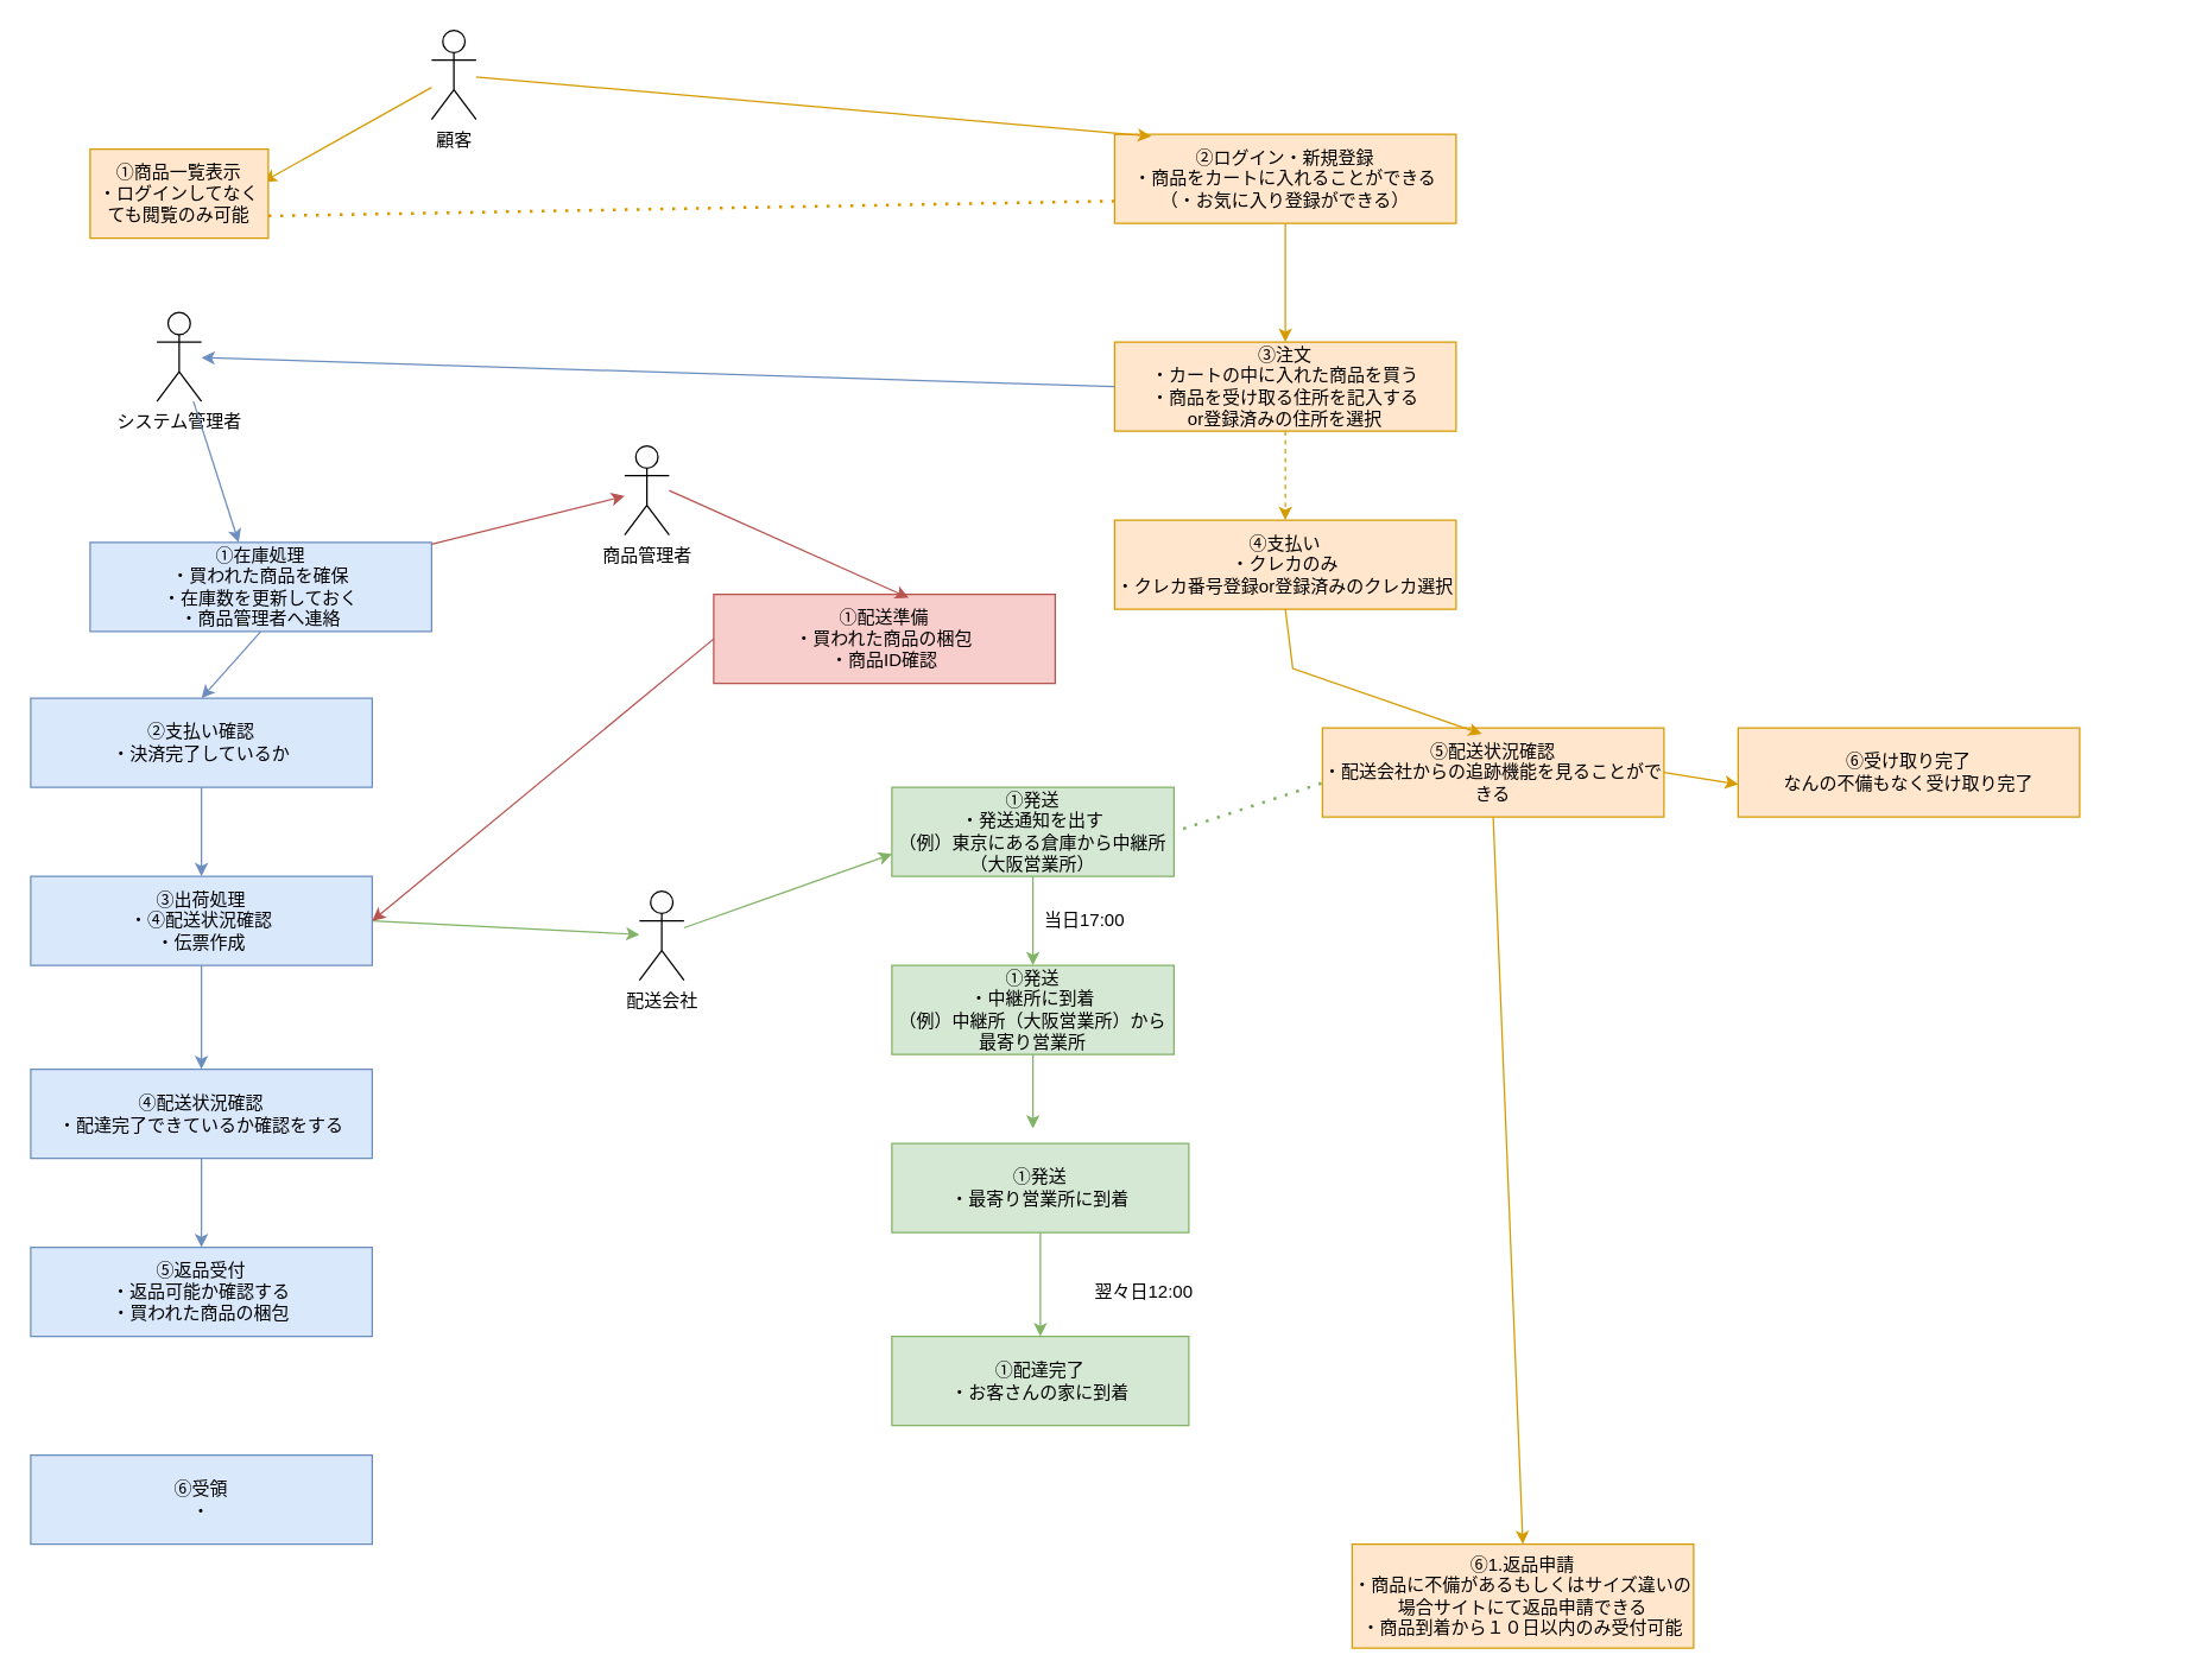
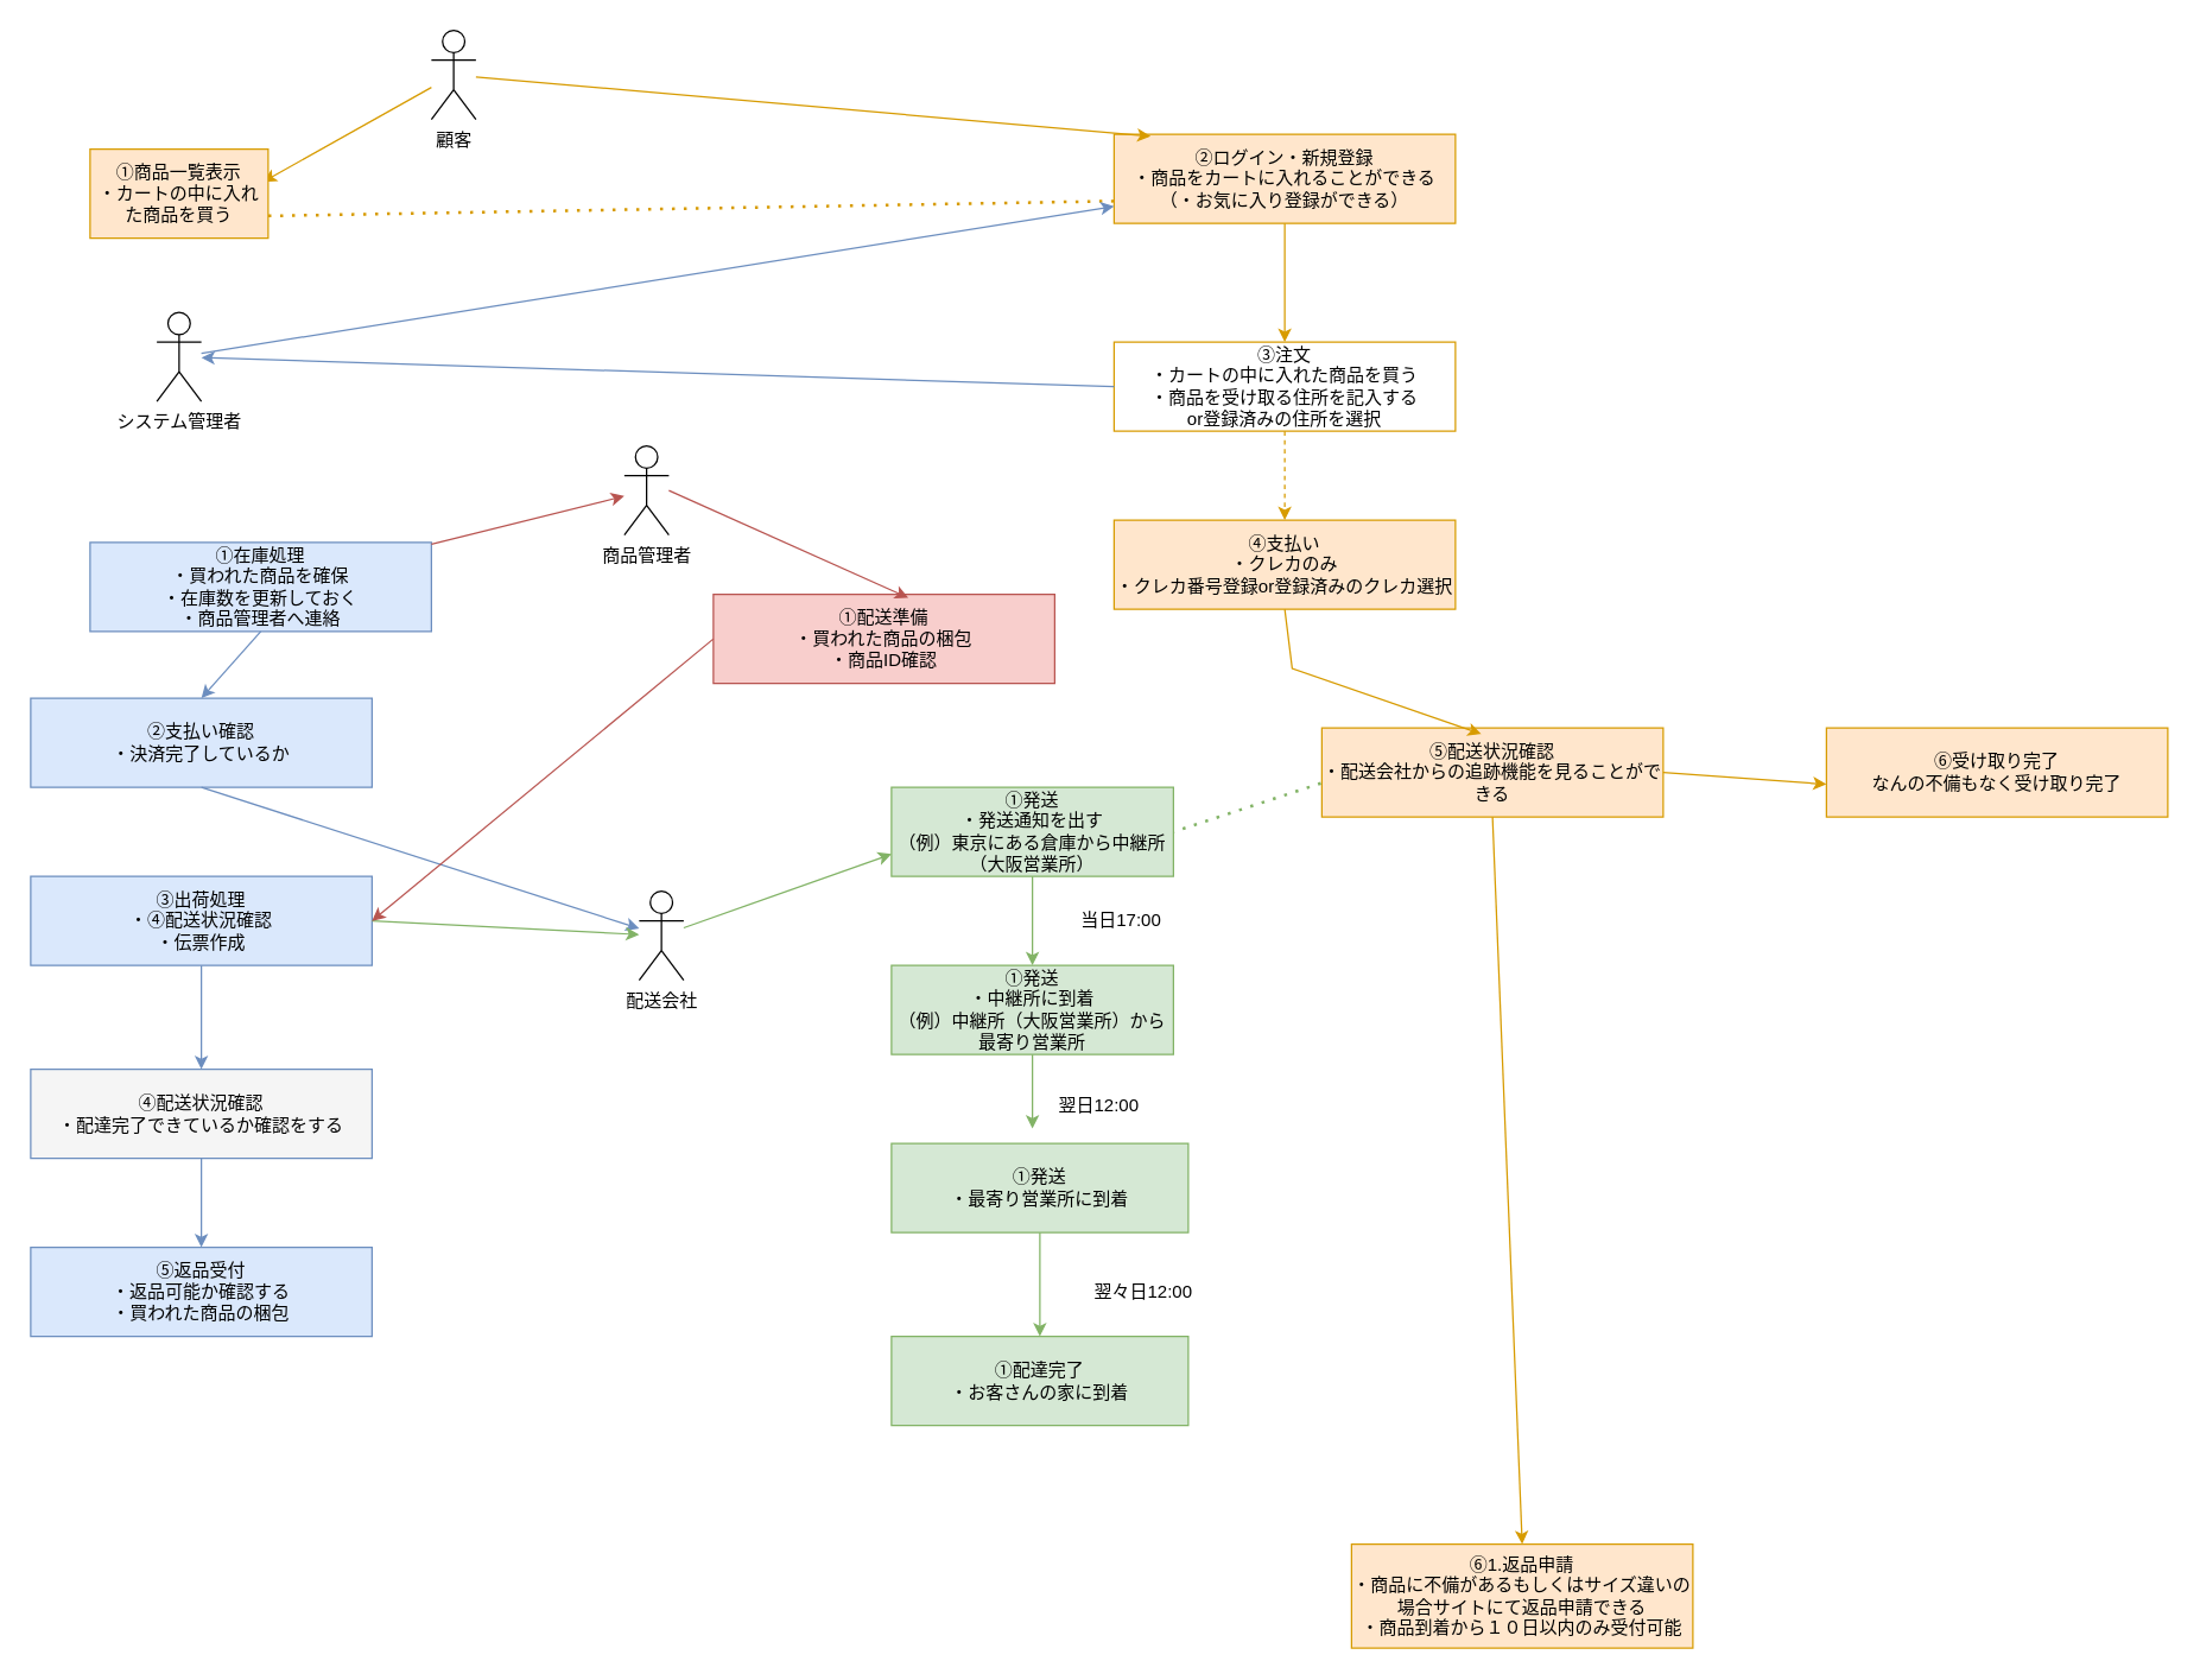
- <mxCell id="4" value="&lt;font style=&quot;vertical-align: inherit;&quot; dir=&quot;auto&quot;&gt;&lt;font style=&quot;vertical-align: inherit;&quot; dir=&quot;auto&quot;&gt;&lt;font style=&quot;vertical-align: inherit;&quot; dir=&quot;auto&quot;&gt;&lt;font style=&quot;vertical-align: inherit;&quot; dir=&quot;auto&quot;&gt;①商品一覧表示&lt;/font&gt;&lt;/font&gt;&lt;/font&gt;&lt;/font&gt;&lt;div&gt;&lt;font style=&quot;vertical-align: inherit;&quot; dir=&quot;auto&quot;&gt;&lt;font style=&quot;vertical-align: inherit;&quot; dir=&quot;auto&quot;&gt;&lt;font style=&quot;vertical-align: inherit;&quot; dir=&quot;auto&quot;&gt;&lt;font style=&quot;vertical-align: inherit;&quot; dir=&quot;auto&quot;&gt;&lt;font style=&quot;vertical-align: inherit;&quot; dir=&quot;auto&quot;&gt;&lt;font style=&quot;vertical-align: inherit;&quot; dir=&quot;auto&quot;&gt;・ログインしてなくても閲覧のみ可能&lt;/font&gt;&lt;/font&gt;&lt;/font&gt;&lt;/font&gt;&lt;/font&gt;&lt;/font&gt;&lt;/div&gt;" style="rounded=0;whiteSpace=wrap;html=1;fillColor=#ffe6cc;strokeColor=#d79b00;" parent="1" vertex="1"><mxGeometry x="60" y="100" width="120" height="60" as="geometry" /></mxCell>
+ <mxCell id="4" value="&lt;font style=&quot;vertical-align: inherit;&quot; dir=&quot;auto&quot;&gt;&lt;font style=&quot;vertical-align: inherit;&quot; dir=&quot;auto&quot;&gt;&lt;font style=&quot;vertical-align: inherit;&quot; dir=&quot;auto&quot;&gt;&lt;font style=&quot;vertical-align: inherit;&quot; dir=&quot;auto&quot;&gt;①商品一覧表示&lt;/font&gt;&lt;/font&gt;&lt;/font&gt;&lt;/font&gt;&lt;div&gt;&lt;font style=&quot;vertical-align: inherit;&quot; dir=&quot;auto&quot;&gt;&lt;font style=&quot;vertical-align: inherit;&quot; dir=&quot;auto&quot;&gt;&lt;font style=&quot;vertical-align: inherit;&quot; dir=&quot;auto&quot;&gt;&lt;font style=&quot;vertical-align: inherit;&quot; dir=&quot;auto&quot;&gt;&lt;font style=&quot;vertical-align: inherit;&quot; dir=&quot;auto&quot;&gt;&lt;font style=&quot;vertical-align: inherit;&quot; dir=&quot;auto&quot;&gt;・カートの中に入れた商品を買う&lt;/font&gt;&lt;/font&gt;&lt;/font&gt;&lt;/font&gt;&lt;/font&gt;&lt;/font&gt;&lt;/div&gt;" style="rounded=0;whiteSpace=wrap;html=1;fillColor=#ffe6cc;strokeColor=#d79b00;" parent="1" vertex="1"><mxGeometry x="60" y="100" width="120" height="60" as="geometry" /></mxCell>
- <mxCell id="8" value="③注文&lt;div&gt;&lt;div&gt;&lt;font style=&quot;vertical-align: inherit;&quot; dir=&quot;auto&quot;&gt;&lt;font style=&quot;vertical-align: inherit;&quot; dir=&quot;auto&quot;&gt;&lt;font style=&quot;vertical-align: inherit;&quot; dir=&quot;auto&quot;&gt;&lt;font style=&quot;vertical-align: inherit;&quot; dir=&quot;auto&quot;&gt;&lt;font style=&quot;vertical-align: inherit;&quot; dir=&quot;auto&quot;&gt;&lt;font style=&quot;vertical-align: inherit;&quot; dir=&quot;auto&quot;&gt;&lt;font style=&quot;vertical-align: inherit;&quot; dir=&quot;auto&quot;&gt;&lt;font style=&quot;vertical-align: inherit;&quot; dir=&quot;auto&quot;&gt;・カートの中に入れた商品を買う&lt;/font&gt;&lt;/font&gt;&lt;/font&gt;&lt;/font&gt;&lt;/font&gt;&lt;/font&gt;&lt;/font&gt;&lt;/font&gt;&lt;/div&gt;&lt;/div&gt;&lt;div&gt;&lt;font style=&quot;vertical-align: inherit;&quot; dir=&quot;auto&quot;&gt;&lt;font style=&quot;vertical-align: inherit;&quot; dir=&quot;auto&quot;&gt;&lt;font style=&quot;vertical-align: inherit;&quot; dir=&quot;auto&quot;&gt;&lt;font style=&quot;vertical-align: inherit;&quot; dir=&quot;auto&quot;&gt;&lt;font style=&quot;vertical-align: inherit;&quot; dir=&quot;auto&quot;&gt;&lt;font style=&quot;vertical-align: inherit;&quot; dir=&quot;auto&quot;&gt;&lt;font style=&quot;vertical-align: inherit;&quot; dir=&quot;auto&quot;&gt;&lt;font style=&quot;vertical-align: inherit;&quot; dir=&quot;auto&quot;&gt;・商品を受け取る住所を記入する&lt;/font&gt;&lt;/font&gt;&lt;/font&gt;&lt;/font&gt;&lt;/font&gt;&lt;/font&gt;&lt;/font&gt;&lt;/font&gt;&lt;/div&gt;&lt;div&gt;&lt;font style=&quot;vertical-align: inherit;&quot; dir=&quot;auto&quot;&gt;&lt;font style=&quot;vertical-align: inherit;&quot; dir=&quot;auto&quot;&gt;&lt;font style=&quot;vertical-align: inherit;&quot; dir=&quot;auto&quot;&gt;&lt;font style=&quot;vertical-align: inherit;&quot; dir=&quot;auto&quot;&gt;&lt;font style=&quot;vertical-align: inherit;&quot; dir=&quot;auto&quot;&gt;&lt;font style=&quot;vertical-align: inherit;&quot; dir=&quot;auto&quot;&gt;&lt;font style=&quot;vertical-align: inherit;&quot; dir=&quot;auto&quot;&gt;&lt;font style=&quot;vertical-align: inherit;&quot; dir=&quot;auto&quot;&gt;or登録済みの住所を選択&lt;/font&gt;&lt;/font&gt;&lt;/font&gt;&lt;/font&gt;&lt;/font&gt;&lt;/font&gt;&lt;/font&gt;&lt;/font&gt;&lt;/div&gt;" style="rounded=0;whiteSpace=wrap;html=1;fillColor=#ffe6cc;strokeColor=#d79b00;" parent="1" vertex="1"><mxGeometry x="750" y="230" width="230" height="60" as="geometry" /></mxCell>
+ <mxCell id="8" value="③注文&lt;div&gt;&lt;div&gt;&lt;font style=&quot;vertical-align: inherit;&quot; dir=&quot;auto&quot;&gt;&lt;font style=&quot;vertical-align: inherit;&quot; dir=&quot;auto&quot;&gt;&lt;font style=&quot;vertical-align: inherit;&quot; dir=&quot;auto&quot;&gt;&lt;font style=&quot;vertical-align: inherit;&quot; dir=&quot;auto&quot;&gt;&lt;font style=&quot;vertical-align: inherit;&quot; dir=&quot;auto&quot;&gt;&lt;font style=&quot;vertical-align: inherit;&quot; dir=&quot;auto&quot;&gt;&lt;font style=&quot;vertical-align: inherit;&quot; dir=&quot;auto&quot;&gt;&lt;font style=&quot;vertical-align: inherit;&quot; dir=&quot;auto&quot;&gt;・カートの中に入れた商品を買う&lt;/font&gt;&lt;/font&gt;&lt;/font&gt;&lt;/font&gt;&lt;/font&gt;&lt;/font&gt;&lt;/font&gt;&lt;/font&gt;&lt;/div&gt;&lt;/div&gt;&lt;div&gt;&lt;font style=&quot;vertical-align: inherit;&quot; dir=&quot;auto&quot;&gt;&lt;font style=&quot;vertical-align: inherit;&quot; dir=&quot;auto&quot;&gt;&lt;font style=&quot;vertical-align: inherit;&quot; dir=&quot;auto&quot;&gt;&lt;font style=&quot;vertical-align: inherit;&quot; dir=&quot;auto&quot;&gt;&lt;font style=&quot;vertical-align: inherit;&quot; dir=&quot;auto&quot;&gt;&lt;font style=&quot;vertical-align: inherit;&quot; dir=&quot;auto&quot;&gt;&lt;font style=&quot;vertical-align: inherit;&quot; dir=&quot;auto&quot;&gt;&lt;font style=&quot;vertical-align: inherit;&quot; dir=&quot;auto&quot;&gt;・商品を受け取る住所を記入する&lt;/font&gt;&lt;/font&gt;&lt;/font&gt;&lt;/font&gt;&lt;/font&gt;&lt;/font&gt;&lt;/font&gt;&lt;/font&gt;&lt;/div&gt;&lt;div&gt;&lt;font style=&quot;vertical-align: inherit;&quot; dir=&quot;auto&quot;&gt;&lt;font style=&quot;vertical-align: inherit;&quot; dir=&quot;auto&quot;&gt;&lt;font style=&quot;vertical-align: inherit;&quot; dir=&quot;auto&quot;&gt;&lt;font style=&quot;vertical-align: inherit;&quot; dir=&quot;auto&quot;&gt;&lt;font style=&quot;vertical-align: inherit;&quot; dir=&quot;auto&quot;&gt;&lt;font style=&quot;vertical-align: inherit;&quot; dir=&quot;auto&quot;&gt;&lt;font style=&quot;vertical-align: inherit;&quot; dir=&quot;auto&quot;&gt;&lt;font style=&quot;vertical-align: inherit;&quot; dir=&quot;auto&quot;&gt;or登録済みの住所を選択&lt;/font&gt;&lt;/font&gt;&lt;/font&gt;&lt;/font&gt;&lt;/font&gt;&lt;/font&gt;&lt;/font&gt;&lt;/font&gt;&lt;/div&gt;" style="rounded=0;whiteSpace=wrap;html=1;fillColor=#ffffff;strokeColor=#d79b00;" parent="1" vertex="1"><mxGeometry x="750" y="230" width="230" height="60" as="geometry" /></mxCell>
- <mxCell id="15" value="" style="endArrow=classic;html=1;rounded=0;entryX=0.435;entryY=0;entryDx=0;entryDy=0;entryPerimeter=0;fillColor=#dae8fc;strokeColor=#6c8ebf;" parent="1" source="10" target="14" edge="1"><mxGeometry width="50" height="50" relative="1" as="geometry"><mxPoint x="134.5" y="300" as="sourcePoint" /><mxPoint x="134.5" y="370" as="targetPoint" /></mxGeometry></mxCell>
+ <mxCell id="15" value="" style="endArrow=classic;html=1;rounded=0;fillColor=#dae8fc;strokeColor=#6c8ebf;" parent="1" source="10" target="5" edge="1"><mxGeometry width="50" height="50" relative="1" as="geometry"><mxPoint x="134.5" y="300" as="sourcePoint" /><mxPoint x="134.5" y="370" as="targetPoint" /></mxGeometry></mxCell>
- <mxCell id="31" value="⑥受け取り完了&lt;div&gt;なんの不備もなく受け取り完了&lt;/div&gt;" style="rounded=0;whiteSpace=wrap;html=1;fillColor=#ffe6cc;strokeColor=#d79b00;" parent="1" vertex="1"><mxGeometry x="1170" y="490" width="230" height="60" as="geometry" /></mxCell>
+ <mxCell id="31" value="⑥受け取り完了&lt;div&gt;なんの不備もなく受け取り完了&lt;/div&gt;" style="rounded=0;whiteSpace=wrap;html=1;fillColor=#ffe6cc;strokeColor=#d79b00;" parent="1" vertex="1"><mxGeometry x="1230" y="490" width="230" height="60" as="geometry" /></mxCell>
- <mxCell id="19" value="" style="endArrow=classic;html=1;rounded=0;entryX=0.5;entryY=0;entryDx=0;entryDy=0;exitX=0.5;exitY=1;exitDx=0;exitDy=0;fillColor=#dae8fc;strokeColor=#6c8ebf;" parent="1" source="16" target="18" edge="1"><mxGeometry width="50" height="50" relative="1" as="geometry"><mxPoint x="450" y="510" as="sourcePoint" /><mxPoint x="450" y="560" as="targetPoint" /></mxGeometry></mxCell>
+ <mxCell id="19" value="" style="endArrow=classic;html=1;rounded=0;exitX=0.5;exitY=1;exitDx=0;exitDy=0;fillColor=#dae8fc;strokeColor=#6c8ebf;" parent="1" source="16" target="20" edge="1"><mxGeometry width="50" height="50" relative="1" as="geometry"><mxPoint x="450" y="510" as="sourcePoint" /><mxPoint x="450" y="560" as="targetPoint" /></mxGeometry></mxCell>
- <mxCell id="44" value="当日17:00" style="text;strokeColor=none;align=center;fillColor=none;html=1;verticalAlign=middle;whiteSpace=wrap;rounded=0;" parent="1" vertex="1"><mxGeometry x="700" y="605" width="60" height="30" as="geometry" /></mxCell>
+ <mxCell id="44" value="当日17:00" style="text;strokeColor=none;align=center;fillColor=none;html=1;verticalAlign=middle;whiteSpace=wrap;rounded=0;" parent="1" vertex="1"><mxGeometry x="725" y="605" width="60" height="30" as="geometry" /></mxCell>
+ <mxCell id="45" value="翌日12:00" style="text;strokeColor=none;align=center;fillColor=none;html=1;verticalAlign=middle;whiteSpace=wrap;rounded=0;" parent="1" vertex="1"><mxGeometry x="710" y="730" width="60" height="30" as="geometry" /></mxCell>
- <mxCell id="27" value="④配送状況確認&lt;div&gt;・配達完了できているか確認をする&lt;/div&gt;" style="rounded=0;whiteSpace=wrap;html=1;fillColor=#dae8fc;strokeColor=#6c8ebf;" parent="1" vertex="1"><mxGeometry x="20" y="720" width="230" height="60" as="geometry" /></mxCell>
+ <mxCell id="27" value="④配送状況確認&lt;div&gt;・配達完了できているか確認をする&lt;/div&gt;" style="rounded=0;whiteSpace=wrap;html=1;fillColor=#f5f5f5;strokeColor=#6c8ebf;" parent="1" vertex="1"><mxGeometry x="20" y="720" width="230" height="60" as="geometry" /></mxCell>
- <mxCell id="35" value="⑥受領&lt;div&gt;・&lt;/div&gt;" style="rounded=0;whiteSpace=wrap;html=1;fillColor=#dae8fc;strokeColor=#6c8ebf;" parent="1" vertex="1"><mxGeometry x="20" y="980" width="230" height="60" as="geometry" /></mxCell>
